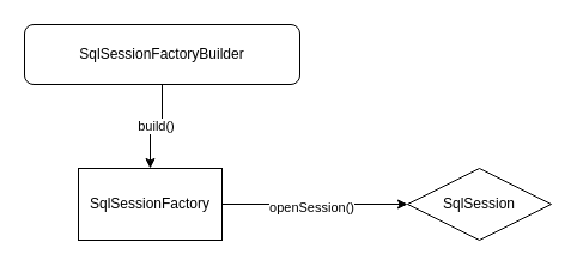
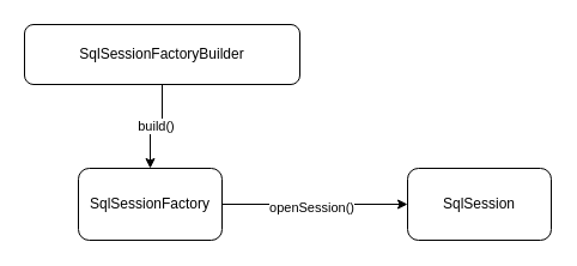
- <mxCell id="6" value="SqlSessionFactory" style="whiteSpace=wrap;html=1;rounded=0;" parent="1" vertex="1"><mxGeometry x="65" y="140" width="120" height="60" as="geometry" /></mxCell>
+ <mxCell id="6" value="SqlSessionFactory" style="whiteSpace=wrap;html=1;rounded=1;" parent="1" vertex="1"><mxGeometry x="65" y="140" width="120" height="60" as="geometry" /></mxCell>
- <mxCell id="7" value="SqlSession" style="rhombus;whiteSpace=wrap;html=1;" parent="1" vertex="1"><mxGeometry x="340" y="140" width="120" height="60" as="geometry" /></mxCell>
+ <mxCell id="7" value="SqlSession" style="whiteSpace=wrap;html=1;rounded=1;" parent="1" vertex="1"><mxGeometry x="340" y="140" width="120" height="60" as="geometry" /></mxCell>
